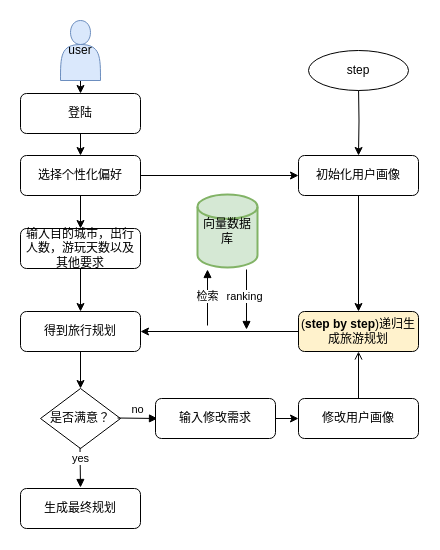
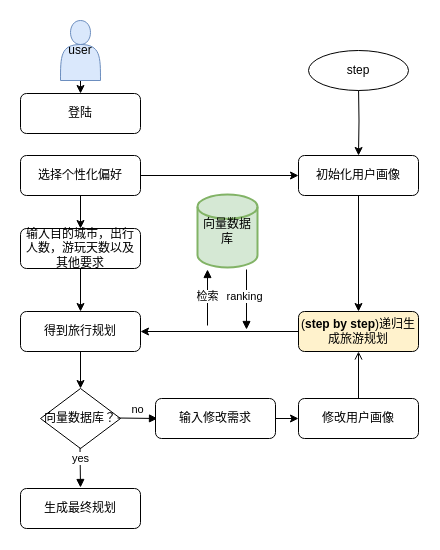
- <mxCell id="10" style="edgeStyle=orthogonalEdgeStyle;rounded=0;orthogonalLoop=1;jettySize=auto;html=1;exitX=0.5;exitY=1;exitDx=0;exitDy=0;entryX=0.5;entryY=0;entryDx=0;entryDy=0;" edge="1" parent="1" source="11" target="4"><mxGeometry relative="1" as="geometry" /></mxCell>
- <mxCell id="12" value="是否满意？" style="rhombus;whiteSpace=wrap;html=1;" vertex="1" parent="1"><mxGeometry x="40" y="388" width="80" height="60" as="geometry" /></mxCell>
+ <mxCell id="12" value="向量数据库？" style="rhombus;whiteSpace=wrap;html=1;" vertex="1" parent="1"><mxGeometry x="40" y="388" width="80" height="60" as="geometry" /></mxCell>
